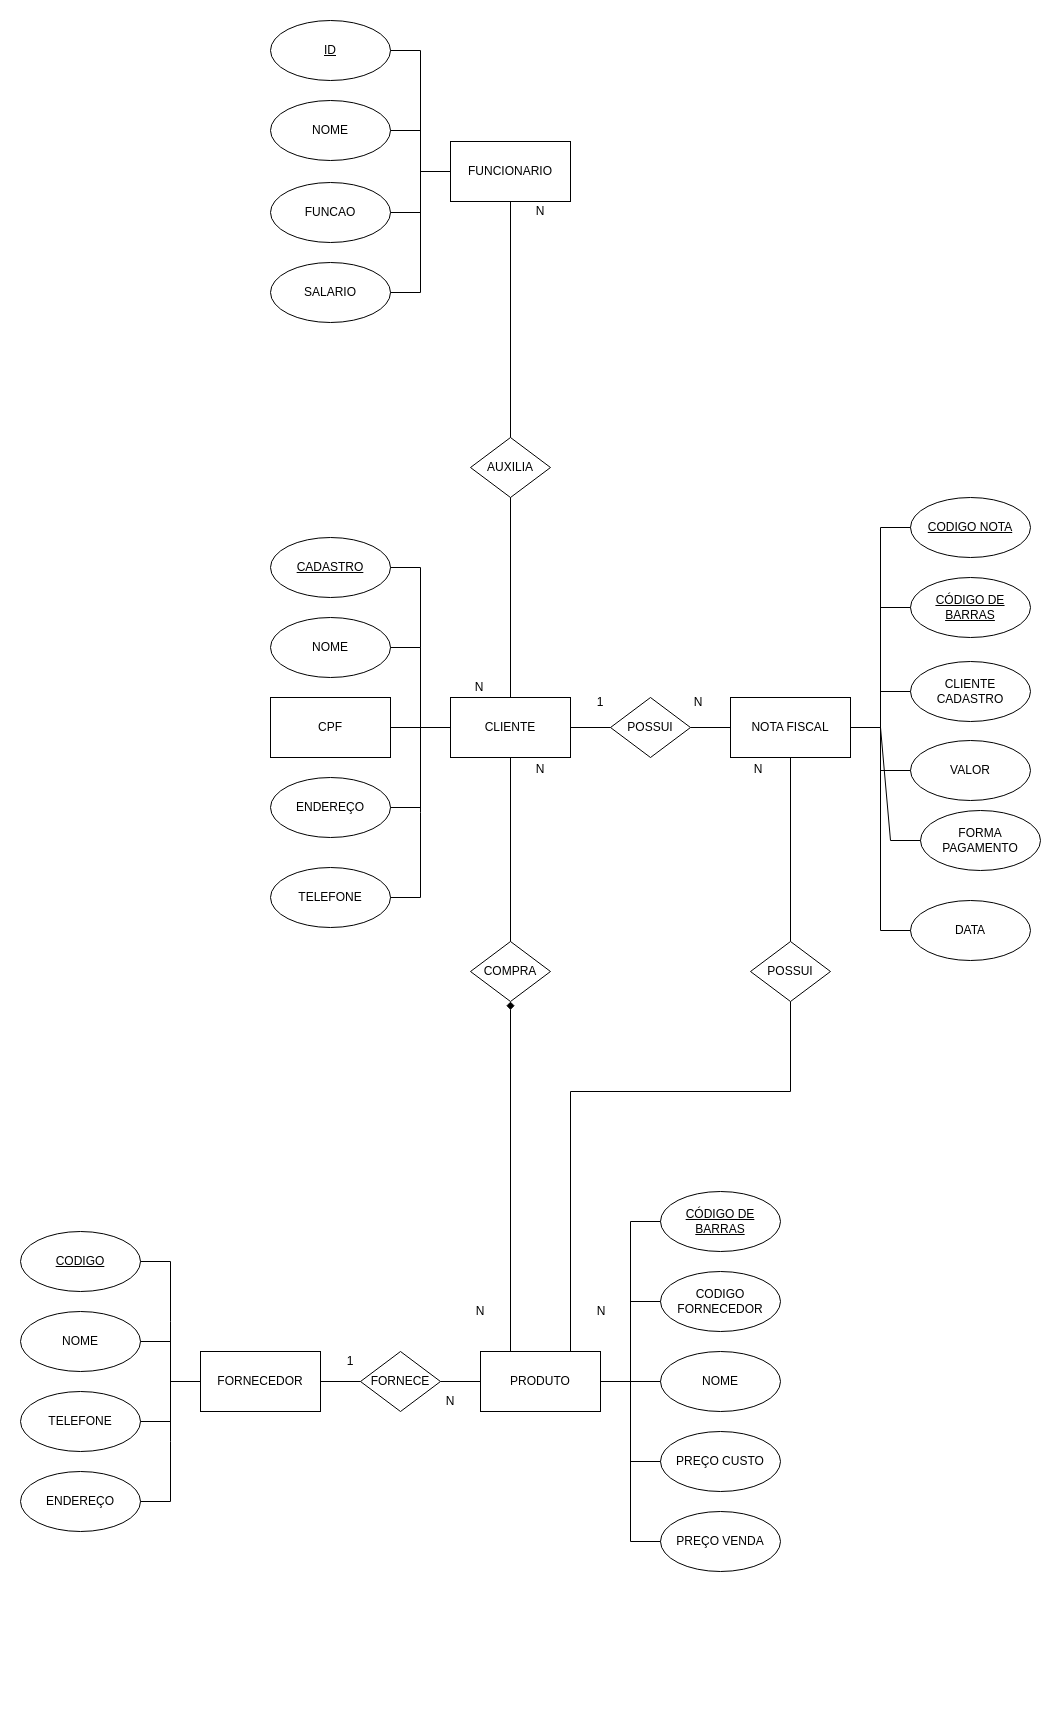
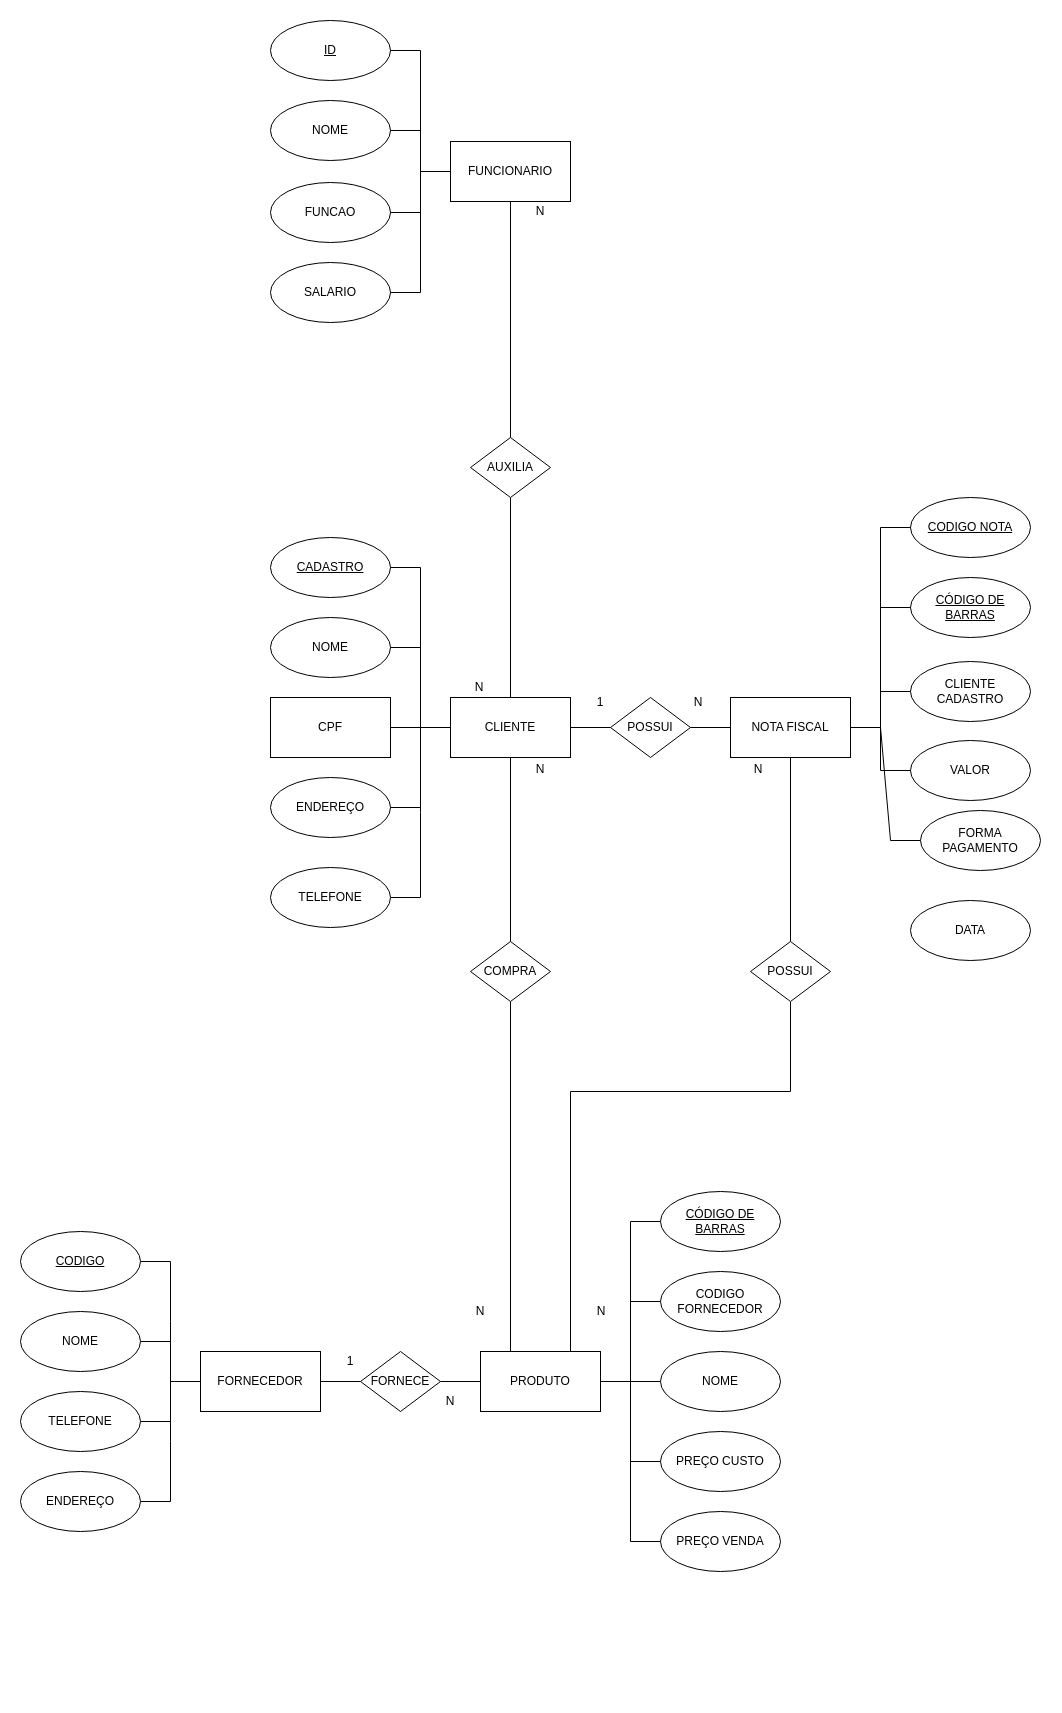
- <mxCell id="40" value="" style="edgeStyle=entityRelationEdgeStyle;fontSize=12;html=1;endArrow=none;endFill=0;rounded=0;exitX=0;exitY=0.5;exitDx=0;exitDy=0;entryX=1;entryY=0.5;entryDx=0;entryDy=0;" edge="1" parent="1" source="34" target="4"><mxGeometry width="100" height="100" relative="1" as="geometry"><mxPoint x="930" y="917" as="sourcePoint" /><mxPoint x="870" y="737" as="targetPoint" /><Array as="points"><mxPoint x="840" y="957" /></Array></mxGeometry></mxCell>
- <mxCell id="13" value="" style="endArrow=diamond;html=1;rounded=0;entryX=0.5;entryY=1;entryDx=0;entryDy=0;exitX=0.25;exitY=0;exitDx=0;exitDy=0;" edge="1" parent="1" source="6" target="11"><mxGeometry width="50" height="50" relative="1" as="geometry"><mxPoint x="580" y="1361" as="sourcePoint" /><mxPoint x="630" y="1311" as="targetPoint" /></mxGeometry></mxCell>
+ <mxCell id="13" value="" style="endArrow=none;html=1;rounded=0;entryX=0.5;entryY=1;entryDx=0;entryDy=0;exitX=0.25;exitY=0;exitDx=0;exitDy=0;" edge="1" parent="1" source="6" target="11"><mxGeometry width="50" height="50" relative="1" as="geometry"><mxPoint x="580" y="1361" as="sourcePoint" /><mxPoint x="630" y="1311" as="targetPoint" /></mxGeometry></mxCell>
